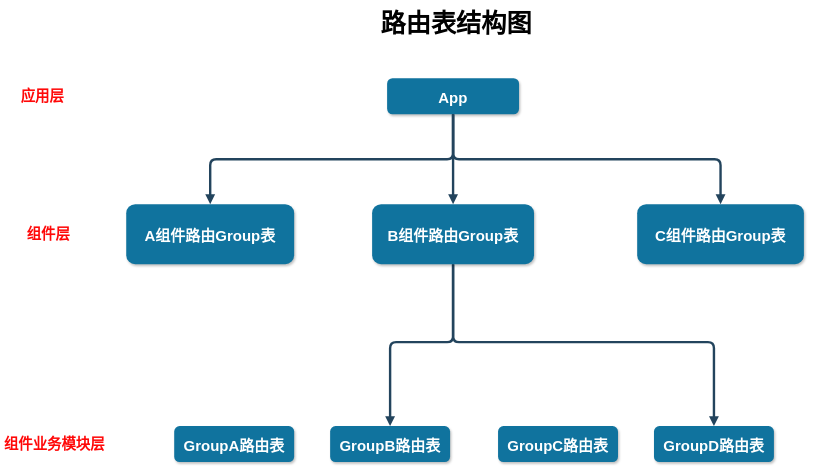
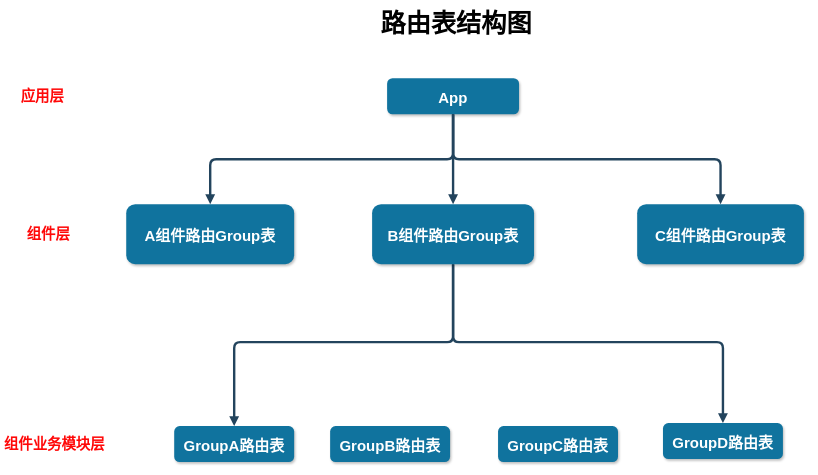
+ <mxCell id="12" value="" style="edgeStyle=elbowEdgeStyle;elbow=vertical;strokeWidth=4;endArrow=block;endFill=1;fontStyle=1;strokeColor=#23445D;fontSize=25;exitX=0.5;exitY=1;exitDx=0;exitDy=0;" parent="1" source="15" target="6" edge="1"><mxGeometry x="22" y="165.5" width="100" height="100" as="geometry"><mxPoint x="750" y="380" as="sourcePoint" /><mxPoint x="92" y="85.5" as="targetPoint" /><Array as="points"><mxPoint x="510" y="570" /><mxPoint x="522" y="475.5" /></Array></mxGeometry></mxCell>
- <mxCell id="14" value="" style="edgeStyle=elbowEdgeStyle;elbow=vertical;strokeWidth=4;endArrow=block;endFill=1;fontStyle=1;strokeColor=#23445D;fontSize=25;exitX=0.5;exitY=1;exitDx=0;exitDy=0;" parent="1" source="15" target="7" edge="1"><mxGeometry x="22" y="165.5" width="100" height="100" as="geometry"><mxPoint x="670" y="400" as="sourcePoint" /><mxPoint x="92" y="85.5" as="targetPoint" /><Array as="points"><mxPoint x="650" y="570" /><mxPoint x="622" y="475.5" /></Array></mxGeometry></mxCell>
- <mxCell id="9" value="GroupD路由表" style="rounded=1;fillColor=#10739E;strokeColor=none;shadow=1;gradientColor=none;fontStyle=1;fontColor=#FFFFFF;fontSize=25;" parent="1" vertex="1"><mxGeometry x="1090" y="710" width="200" height="60" as="geometry" /></mxCell>
+ <mxCell id="9" value="GroupD路由表" style="rounded=1;fillColor=#10739E;strokeColor=none;shadow=1;gradientColor=none;fontStyle=1;fontColor=#FFFFFF;fontSize=25;" parent="1" vertex="1"><mxGeometry x="1105" y="705" width="200" height="60" as="geometry" /></mxCell>
